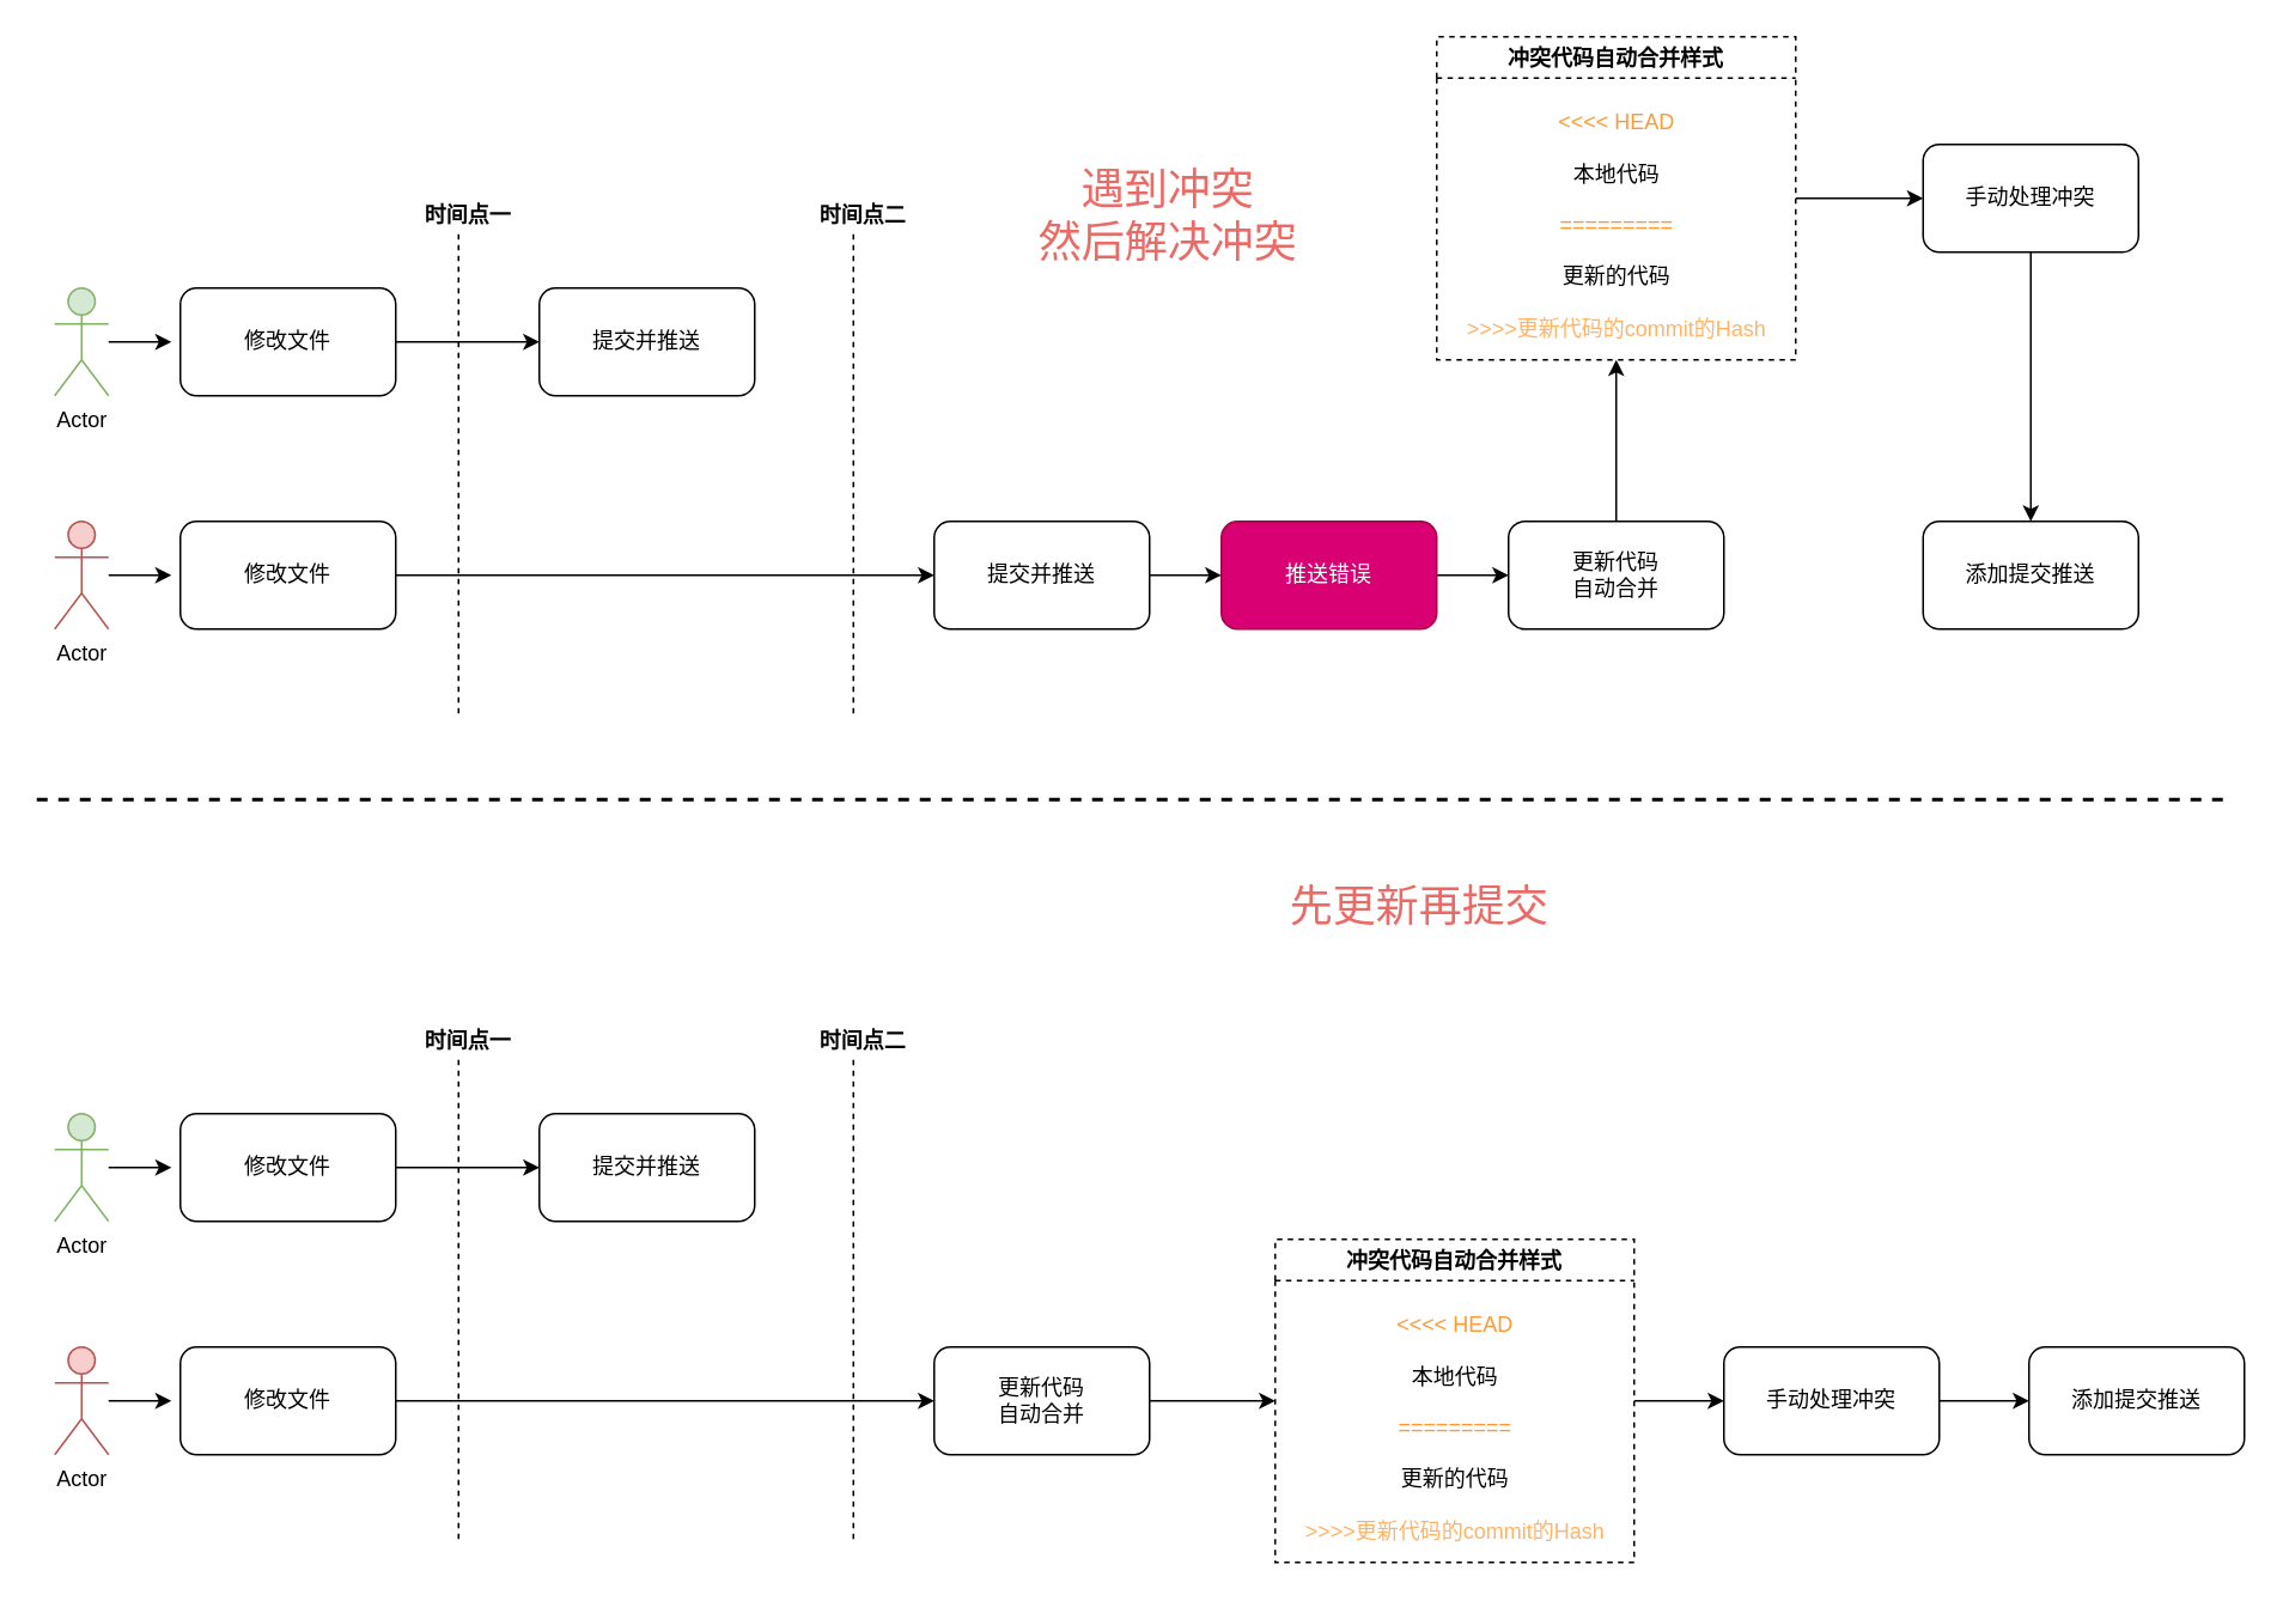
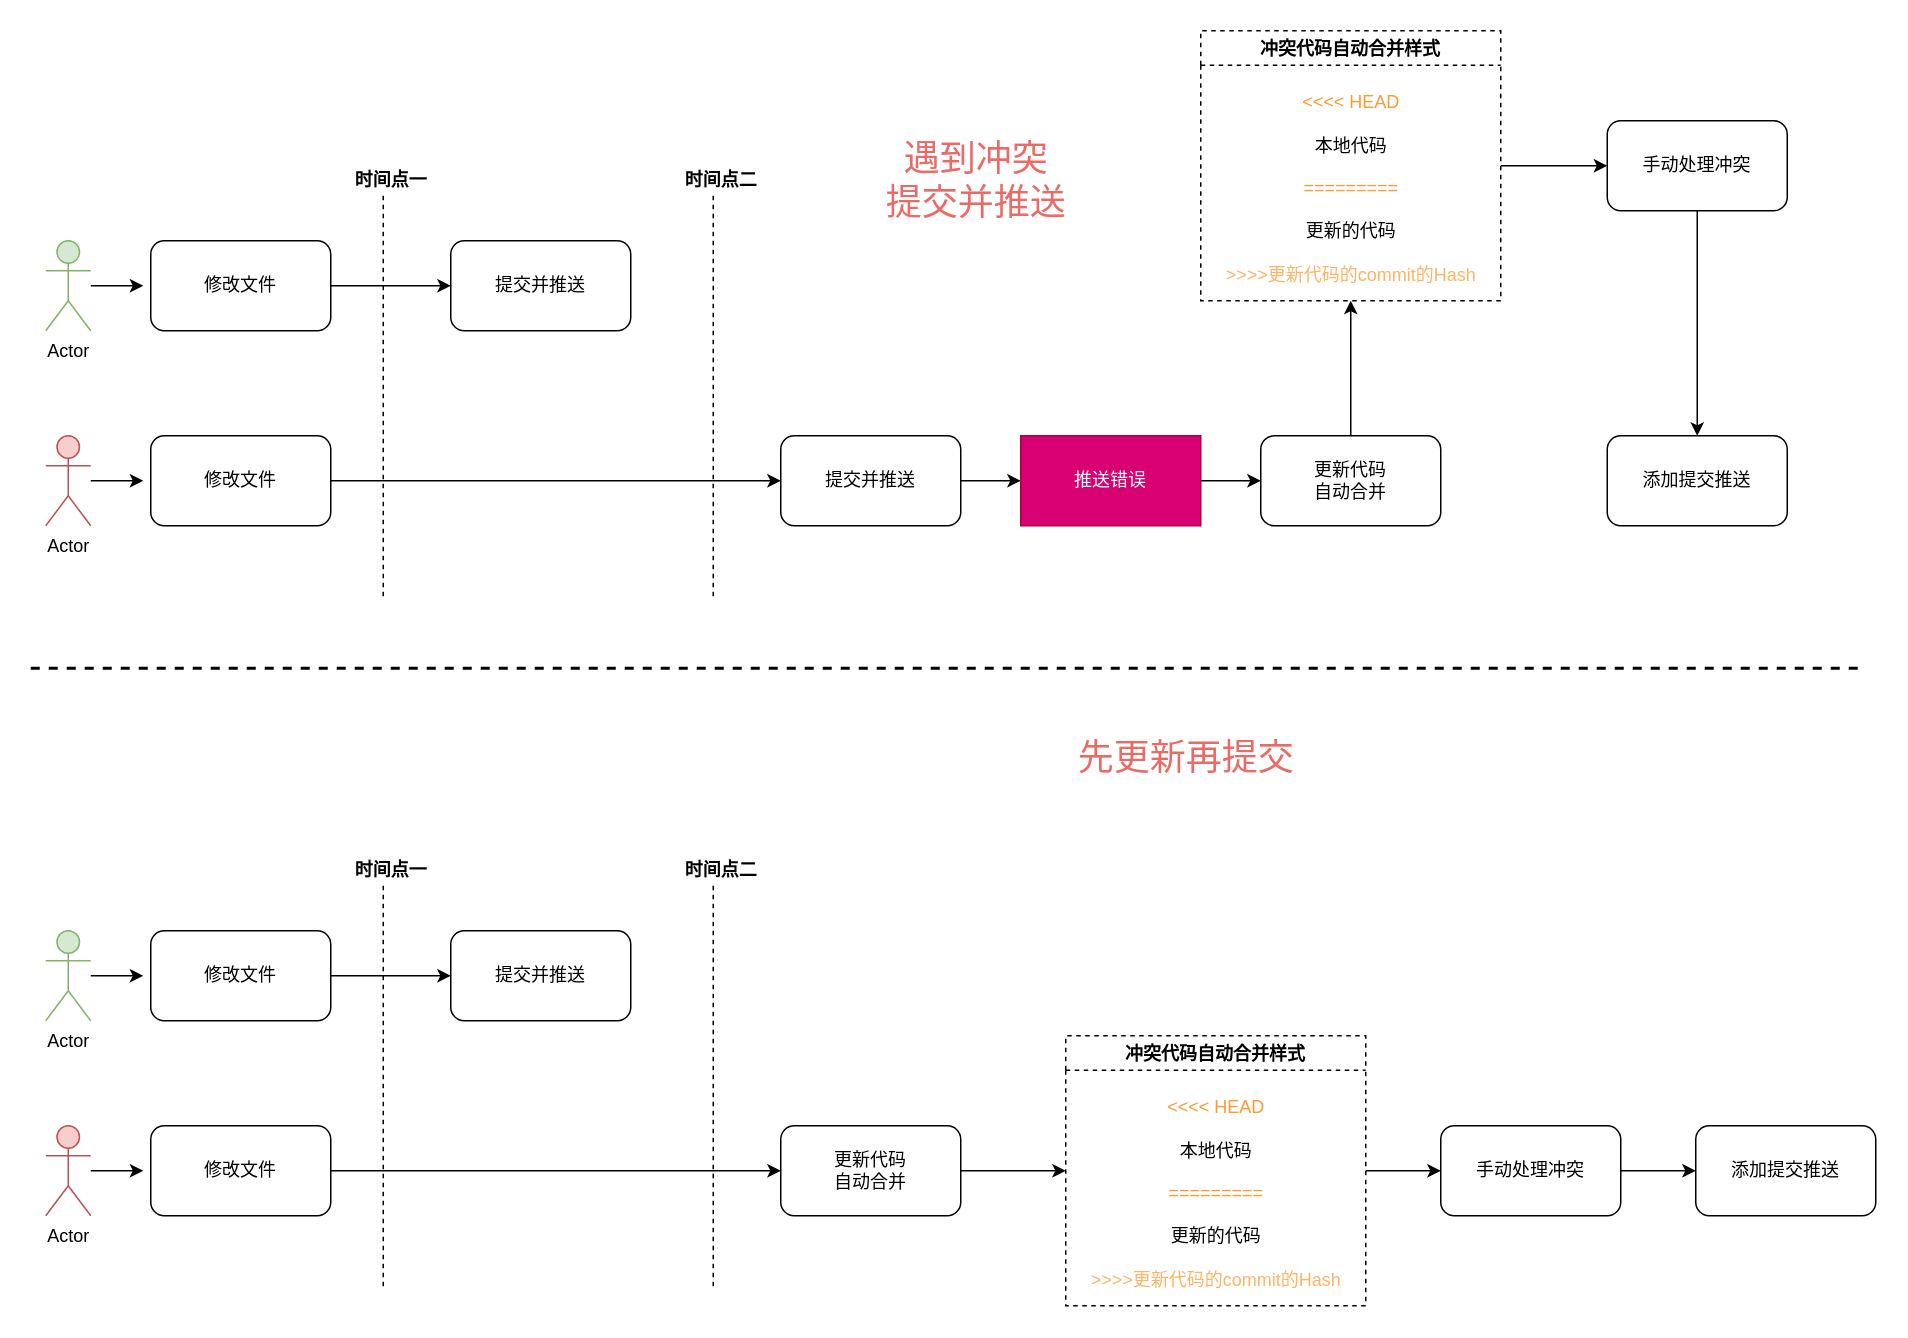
- <mxCell id="30" value="&lt;font color=&quot;#ea6b66&quot; style=&quot;font-size: 24px;&quot;&gt;遇到冲突&lt;br&gt;然后解决冲突&lt;/font&gt;" style="text;html=1;align=center;verticalAlign=middle;resizable=0;points=[];autosize=1;strokeColor=none;fillColor=none;fontColor=#000000;" vertex="1" parent="1"><mxGeometry x="570" y="100" width="160" height="40" as="geometry" /></mxCell>
+ <mxCell id="30" value="&lt;font color=&quot;#ea6b66&quot; style=&quot;font-size: 24px;&quot;&gt;遇到冲突&lt;br&gt;提交并推送&lt;/font&gt;" style="text;html=1;align=center;verticalAlign=middle;resizable=0;points=[];autosize=1;strokeColor=none;fillColor=none;fontColor=#000000;" vertex="1" parent="1"><mxGeometry x="570" y="100" width="160" height="40" as="geometry" /></mxCell>
- <mxCell id="20" value="推送错误" style="whiteSpace=wrap;html=1;rounded=1;fillColor=#d80073;fontColor=#ffffff;strokeColor=#A50040;" vertex="1" parent="1"><mxGeometry x="680" y="290" width="120" height="60" as="geometry" /></mxCell>
+ <mxCell id="20" value="推送错误" style="whiteSpace=wrap;html=1;fillColor=#d80073;fontColor=#ffffff;strokeColor=#A50040;rounded=0;" vertex="1" parent="1"><mxGeometry x="680" y="290" width="120" height="60" as="geometry" /></mxCell>
